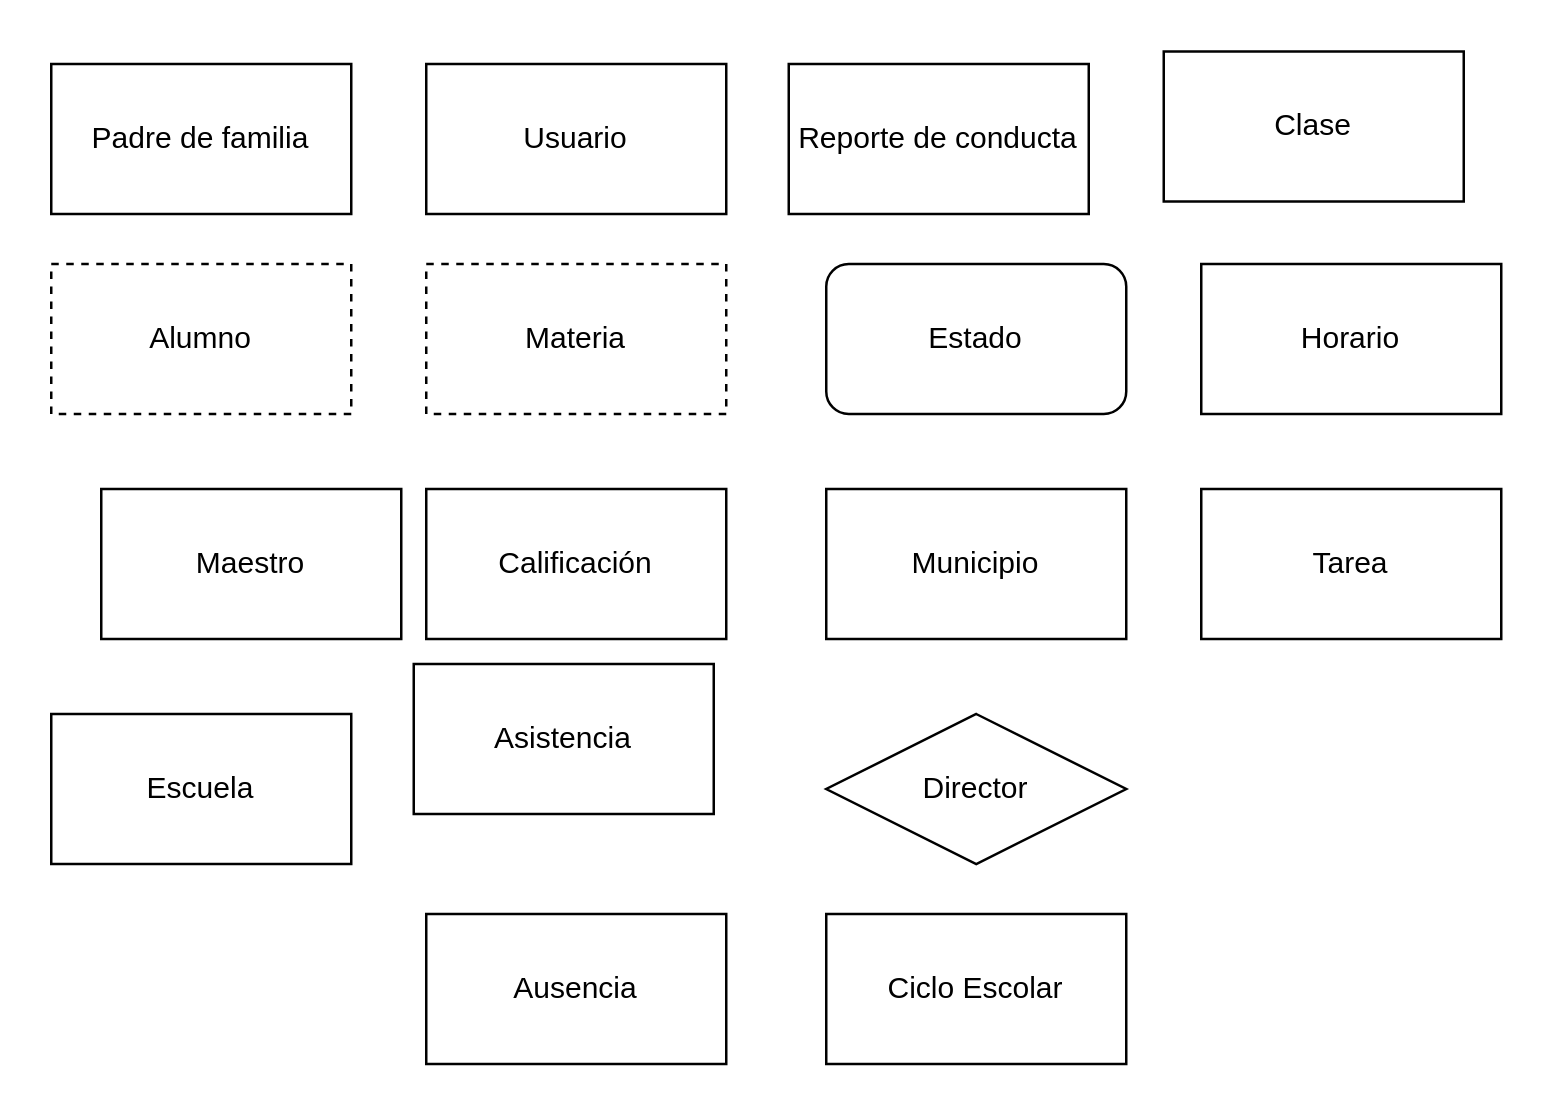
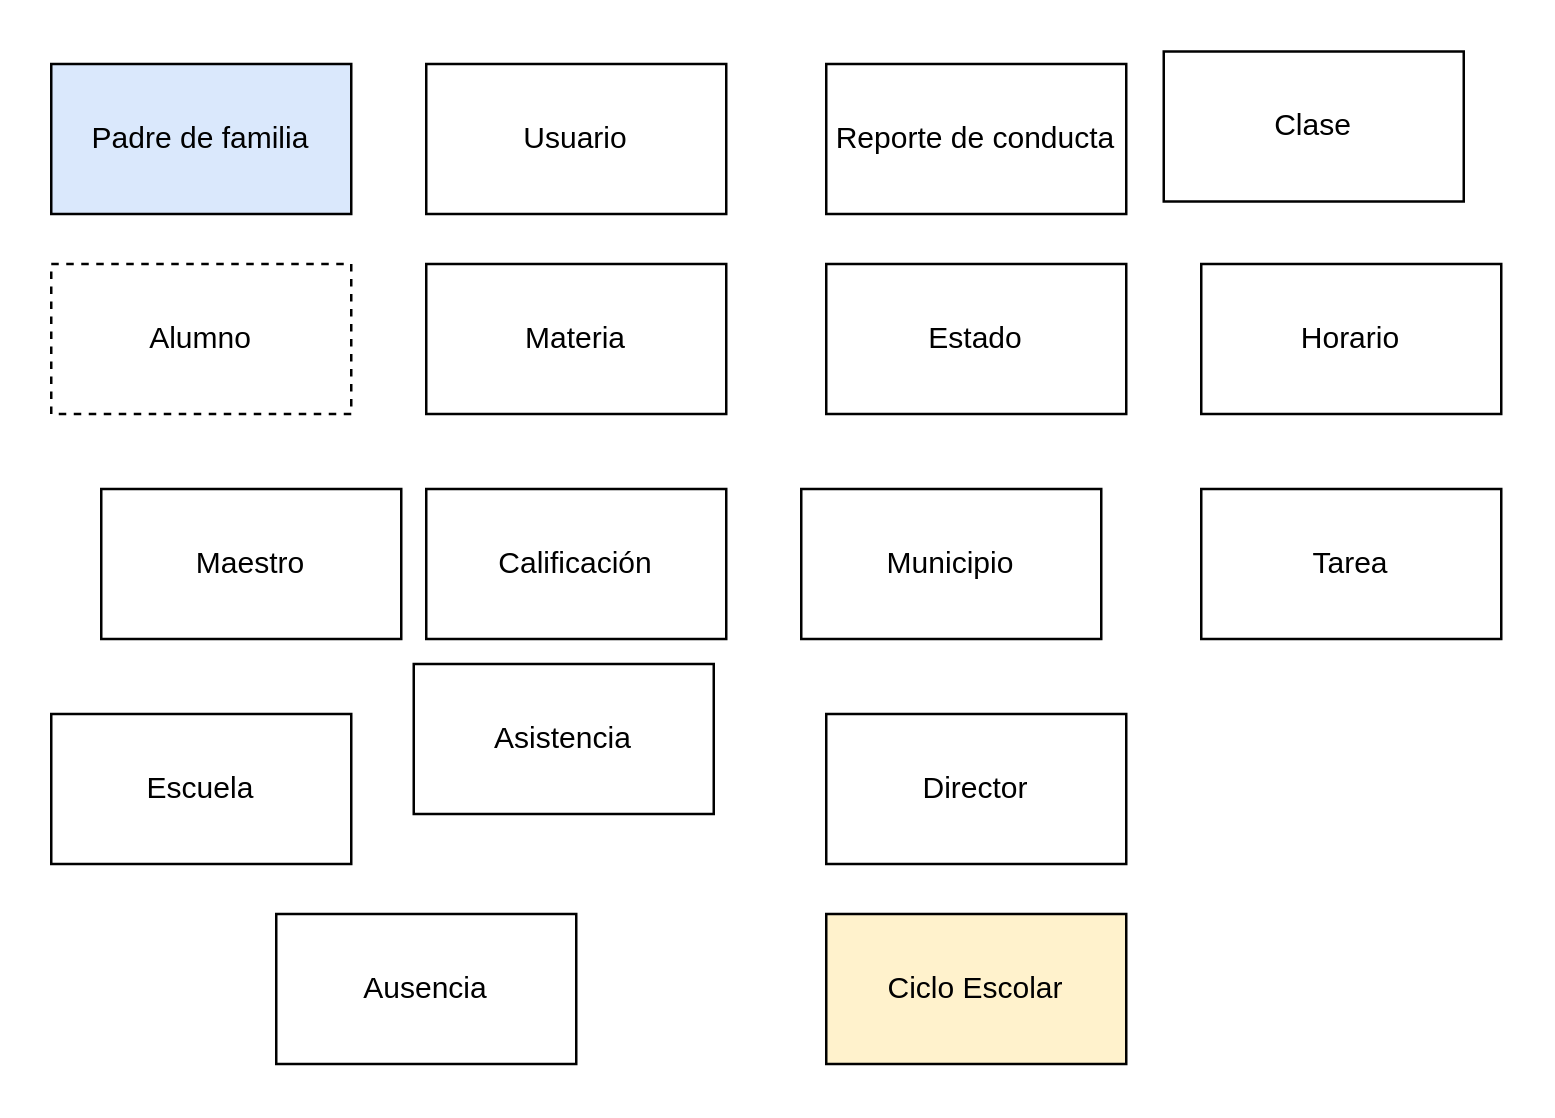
- <mxCell id="4" value="Padre de familia" style="rounded=0;whiteSpace=wrap;html=1;" parent="1" vertex="1"><mxGeometry x="20" y="25" width="120" height="60" as="geometry" /></mxCell>
+ <mxCell id="4" value="Padre de familia" style="rounded=0;whiteSpace=wrap;html=1;fillColor=#dae8fc;" parent="1" vertex="1"><mxGeometry x="20" y="25" width="120" height="60" as="geometry" /></mxCell>
- <mxCell id="11" value="Reporte de conducta" style="rounded=0;whiteSpace=wrap;html=1;" parent="1" vertex="1"><mxGeometry x="315" y="25" width="120" height="60" as="geometry" /></mxCell>
+ <mxCell id="11" value="Reporte de conducta" style="rounded=0;whiteSpace=wrap;html=1;" parent="1" vertex="1"><mxGeometry x="330" y="25" width="120" height="60" as="geometry" /></mxCell>
- <mxCell id="7" value="Materia" style="rounded=0;whiteSpace=wrap;html=1;dashed=1;" parent="1" vertex="1"><mxGeometry x="170" y="105" width="120" height="60" as="geometry" /></mxCell>
+ <mxCell id="7" value="Materia" style="rounded=0;whiteSpace=wrap;html=1;" parent="1" vertex="1"><mxGeometry x="170" y="105" width="120" height="60" as="geometry" /></mxCell>
- <mxCell id="12" value="Estado" style="whiteSpace=wrap;html=1;rounded=1;" parent="1" vertex="1"><mxGeometry x="330" y="105" width="120" height="60" as="geometry" /></mxCell>
+ <mxCell id="12" value="Estado" style="rounded=0;whiteSpace=wrap;html=1;" parent="1" vertex="1"><mxGeometry x="330" y="105" width="120" height="60" as="geometry" /></mxCell>
- <mxCell id="13" value="Municipio" style="rounded=0;whiteSpace=wrap;html=1;" parent="1" vertex="1"><mxGeometry x="330" y="195" width="120" height="60" as="geometry" /></mxCell>
+ <mxCell id="13" value="Municipio" style="rounded=0;whiteSpace=wrap;html=1;" parent="1" vertex="1"><mxGeometry x="320" y="195" width="120" height="60" as="geometry" /></mxCell>
- <mxCell id="14" value="Director" style="rhombus;whiteSpace=wrap;html=1;" parent="1" vertex="1"><mxGeometry x="330" y="285" width="120" height="60" as="geometry" /></mxCell>
+ <mxCell id="14" value="Director" style="rounded=0;whiteSpace=wrap;html=1;" parent="1" vertex="1"><mxGeometry x="330" y="285" width="120" height="60" as="geometry" /></mxCell>
- <mxCell id="10" value="Ausencia" style="rounded=0;whiteSpace=wrap;html=1;" parent="1" vertex="1"><mxGeometry x="170" y="365" width="120" height="60" as="geometry" /></mxCell>
+ <mxCell id="10" value="Ausencia" style="rounded=0;whiteSpace=wrap;html=1;" parent="1" vertex="1"><mxGeometry x="110" y="365" width="120" height="60" as="geometry" /></mxCell>
- <mxCell id="15" value="Ciclo Escolar" style="rounded=0;whiteSpace=wrap;html=1;" parent="1" vertex="1"><mxGeometry x="330" y="365" width="120" height="60" as="geometry" /></mxCell>
+ <mxCell id="15" value="Ciclo Escolar" style="rounded=0;whiteSpace=wrap;html=1;fillColor=#fff2cc;" parent="1" vertex="1"><mxGeometry x="330" y="365" width="120" height="60" as="geometry" /></mxCell>
